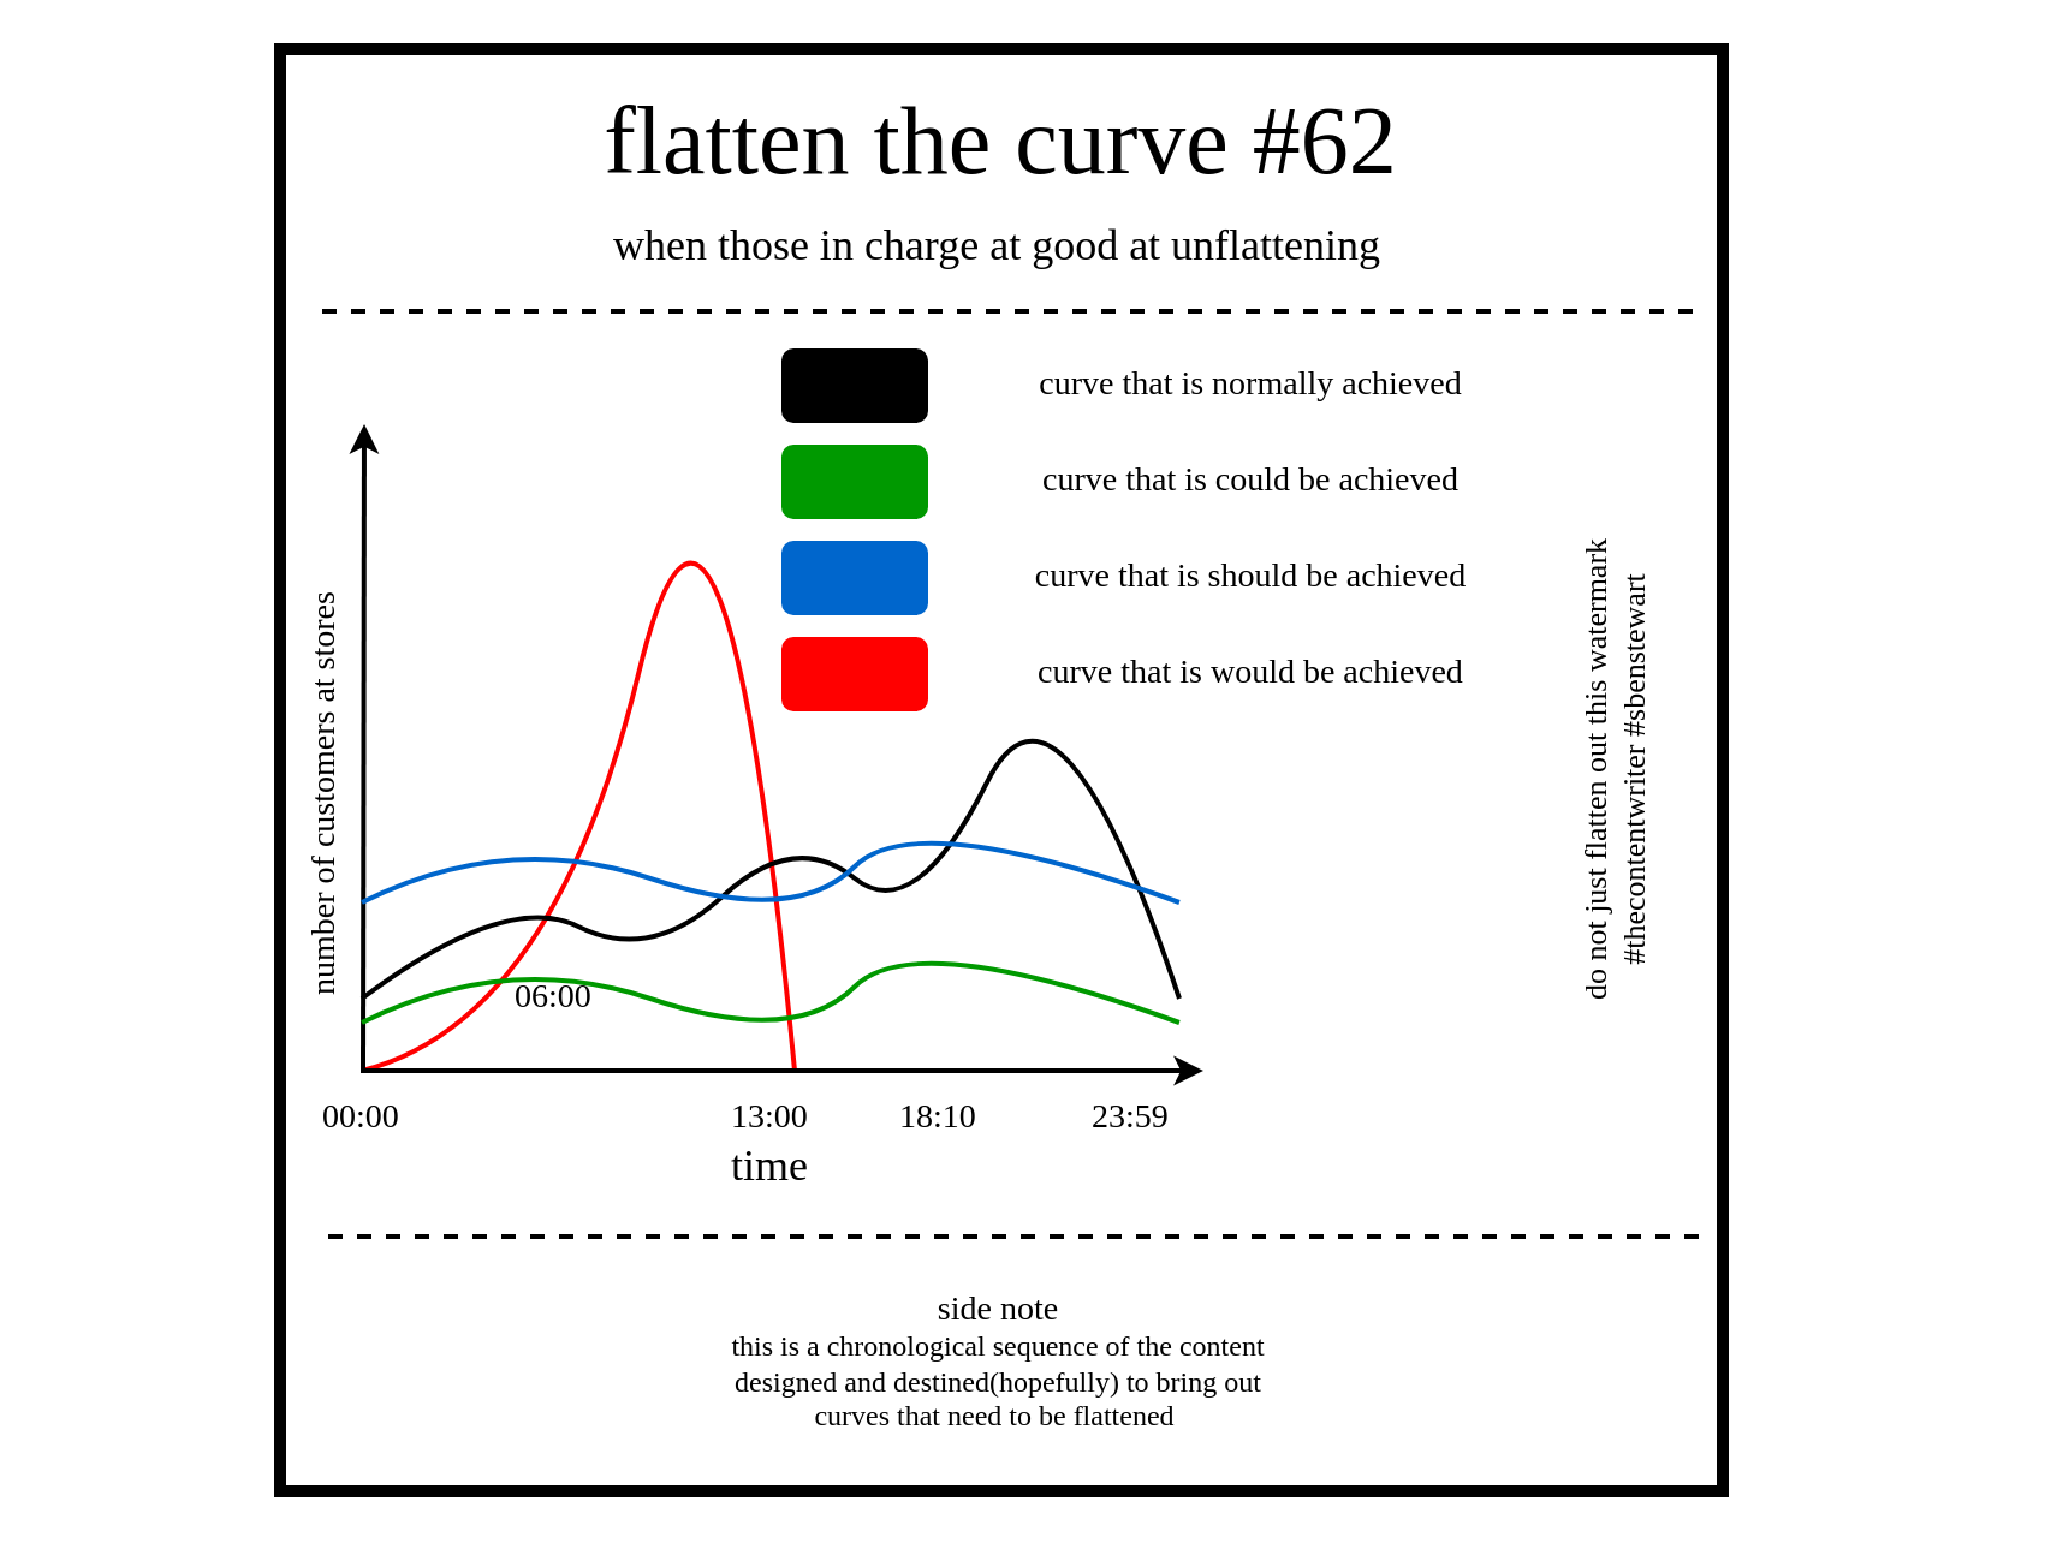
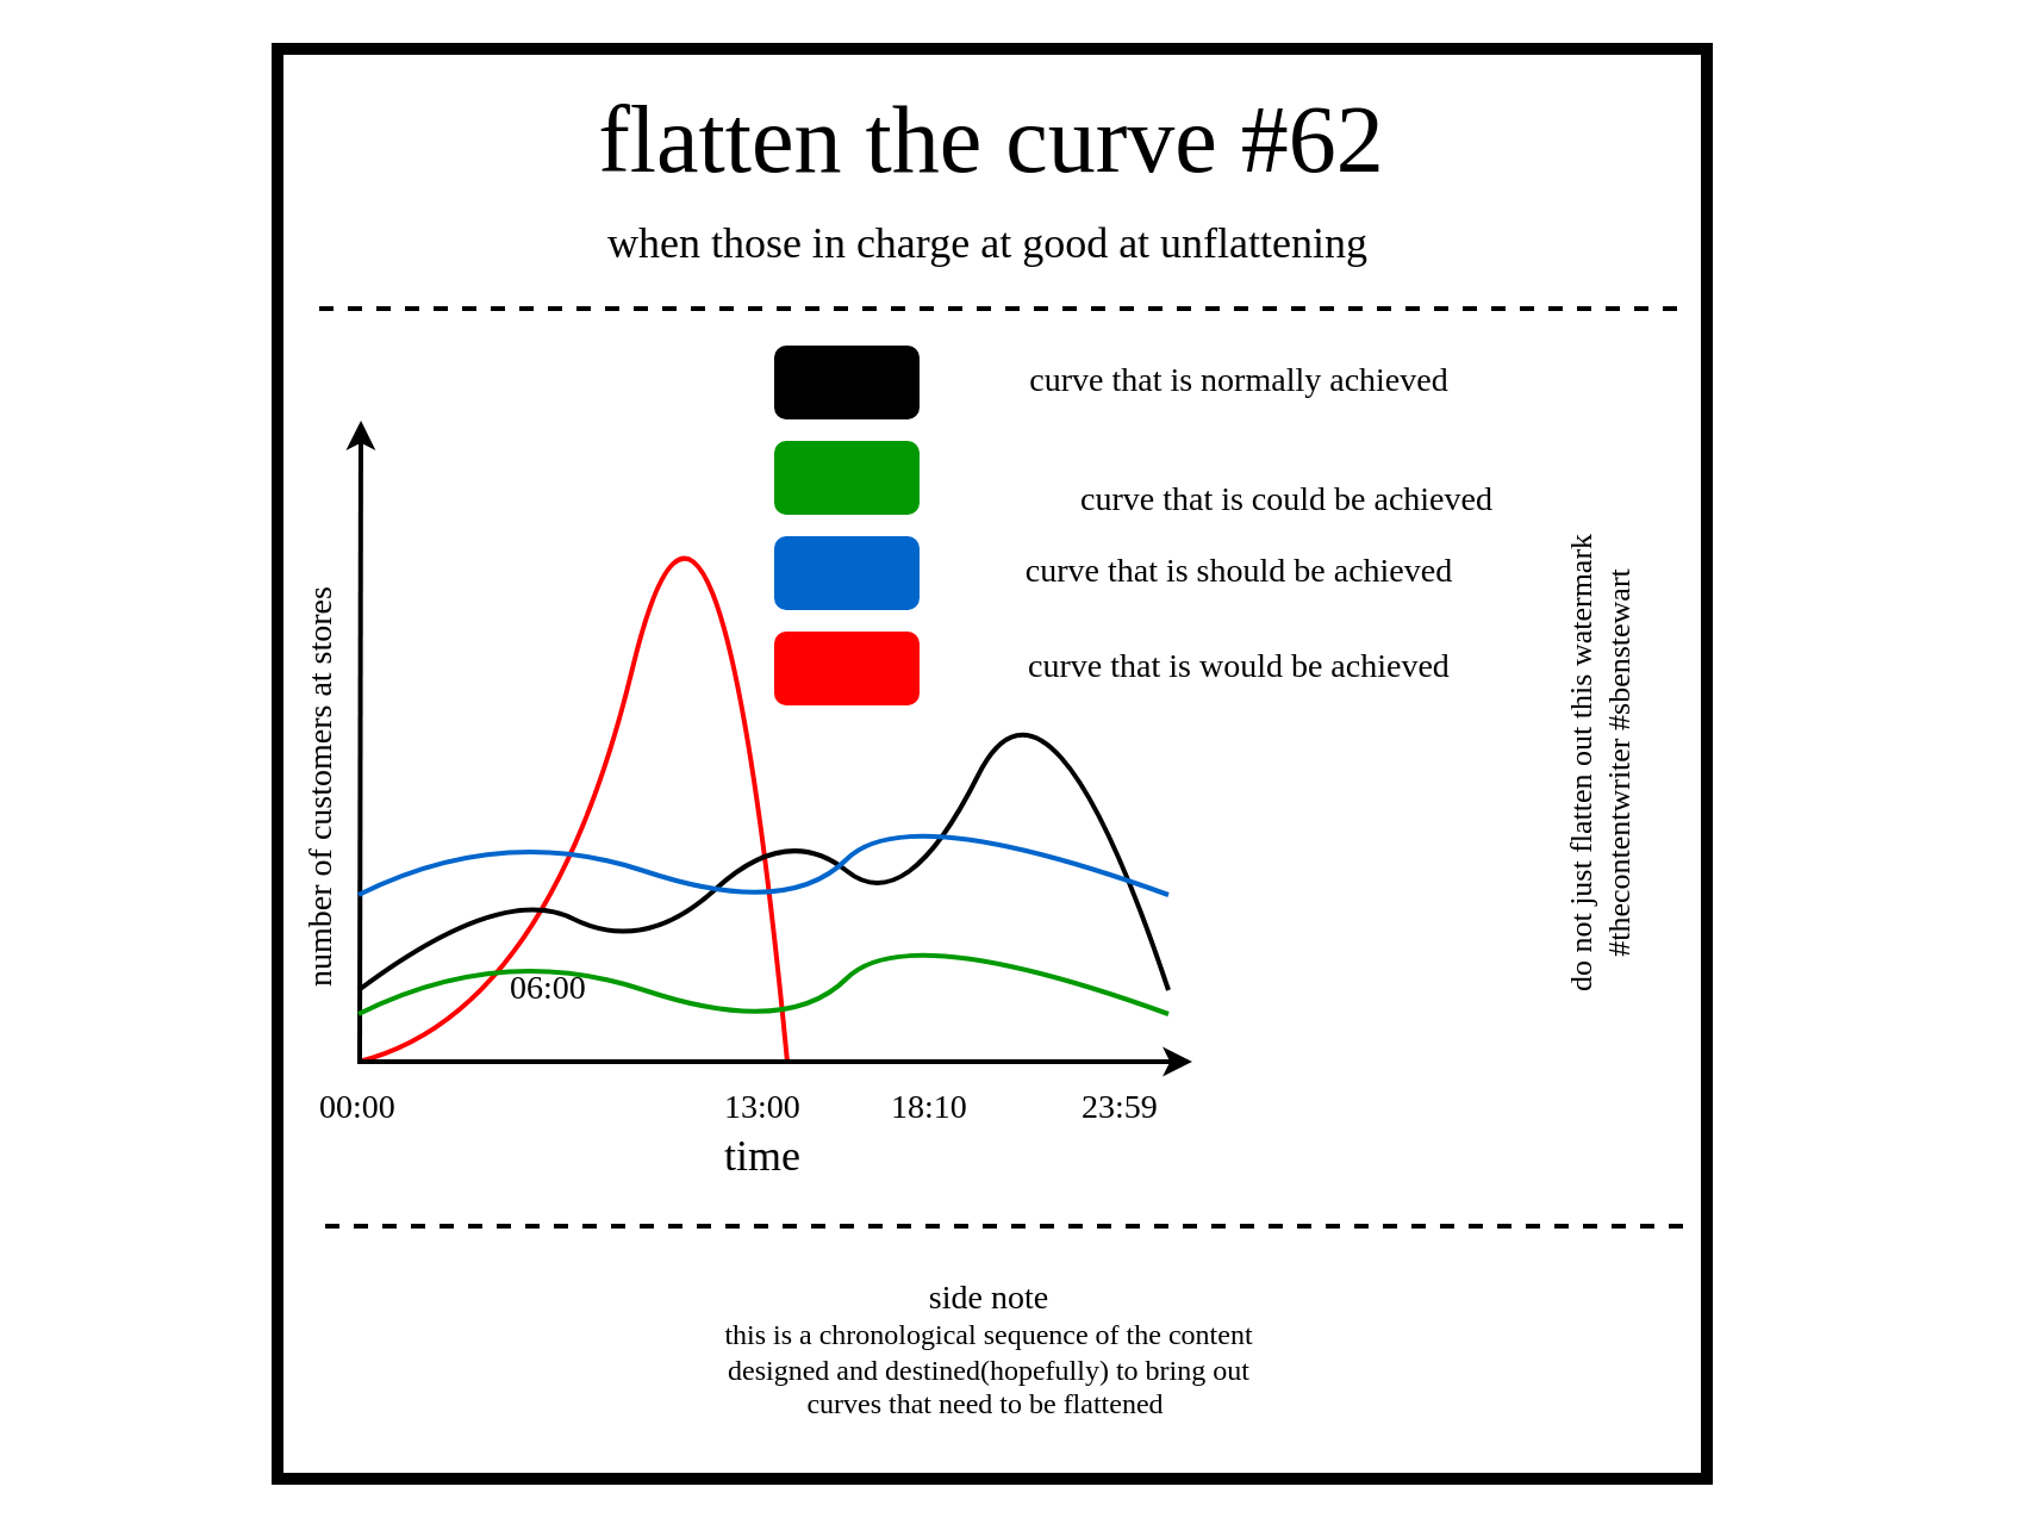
- <mxCell id="26" value="&lt;font style=&quot;font-size: 14px&quot;&gt;curve that is could be achieved&lt;/font&gt;" style="text;html=1;strokeColor=none;fillColor=none;align=center;verticalAlign=middle;whiteSpace=wrap;rounded=0;fontFamily=xkcd;" vertex="1" parent="1"><mxGeometry x="395" y="190" width="250" height="20" as="geometry" /></mxCell>
+ <mxCell id="26" value="&lt;font style=&quot;font-size: 14px&quot;&gt;curve that is could be achieved&lt;/font&gt;" style="text;html=1;strokeColor=none;fillColor=none;align=center;verticalAlign=middle;whiteSpace=wrap;rounded=0;fontFamily=xkcd;" vertex="1" parent="1"><mxGeometry x="415" y="200" width="250" height="20" as="geometry" /></mxCell>
